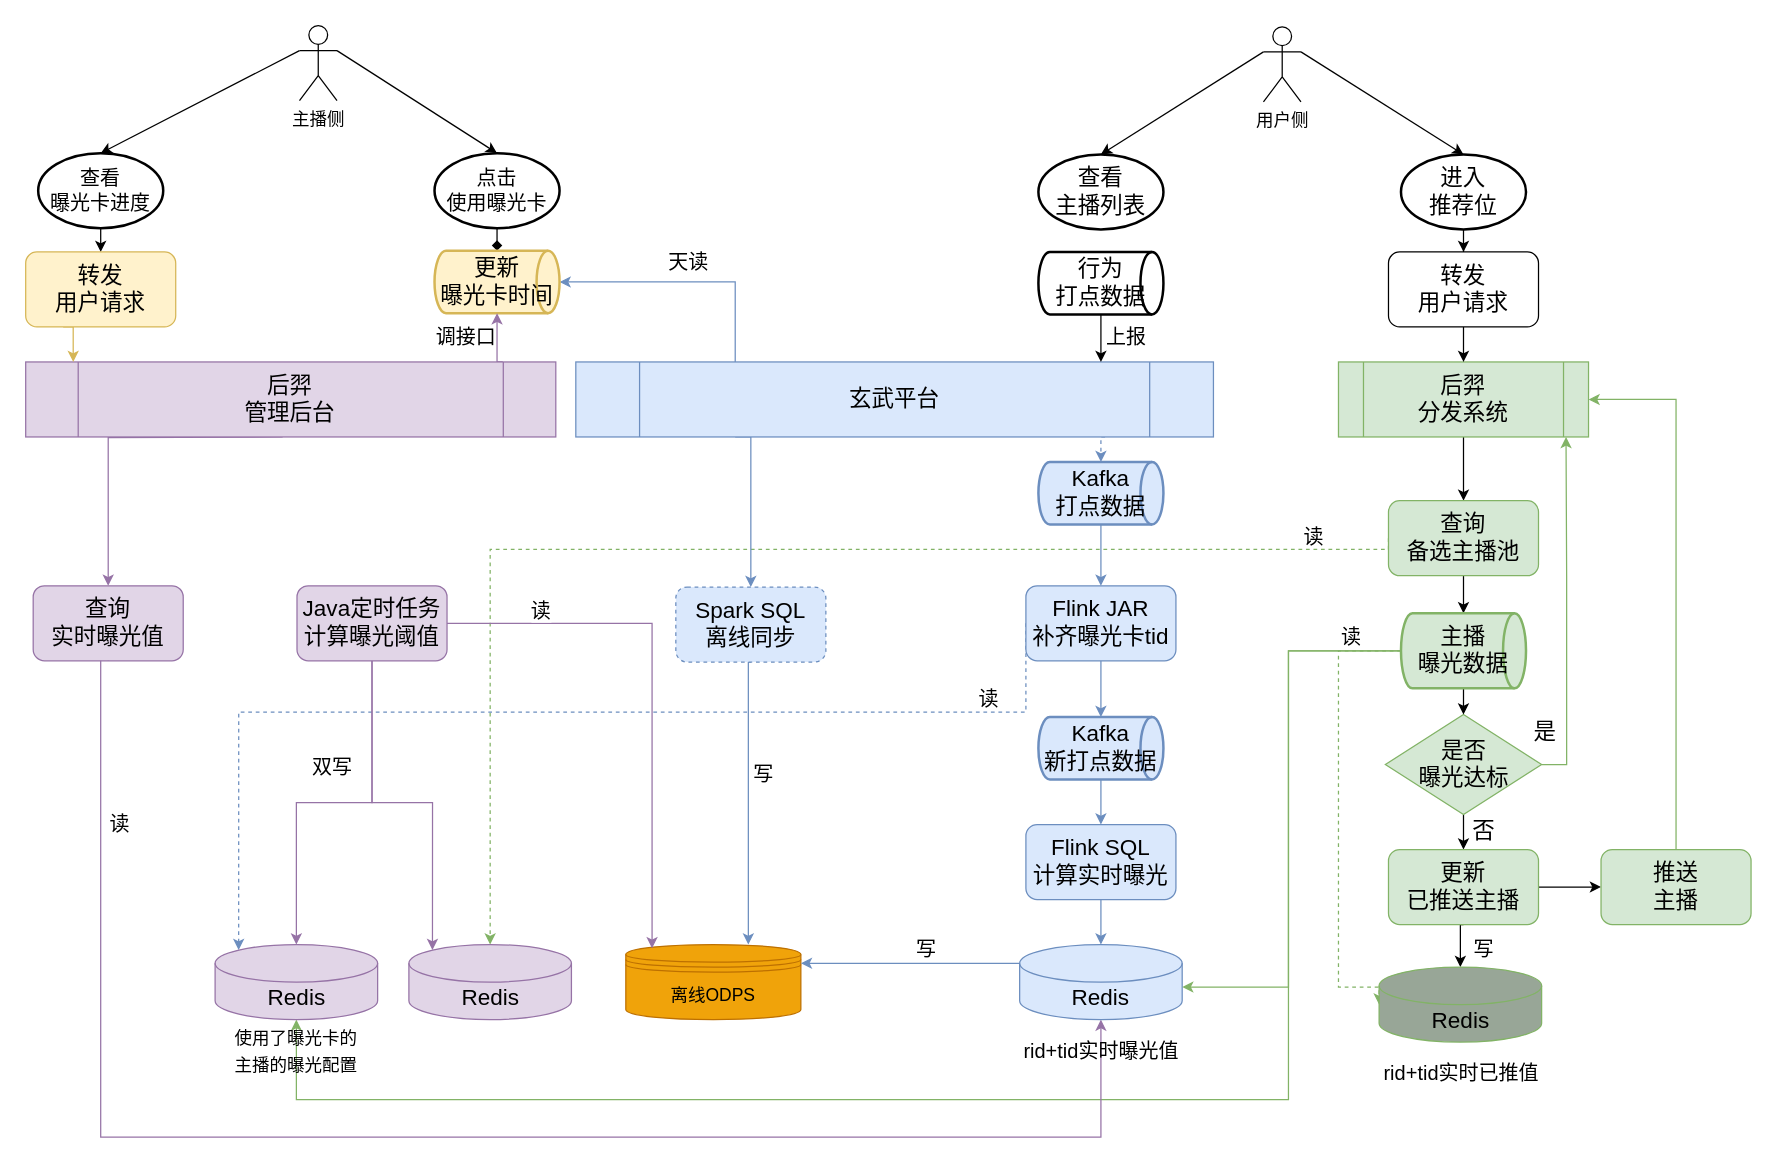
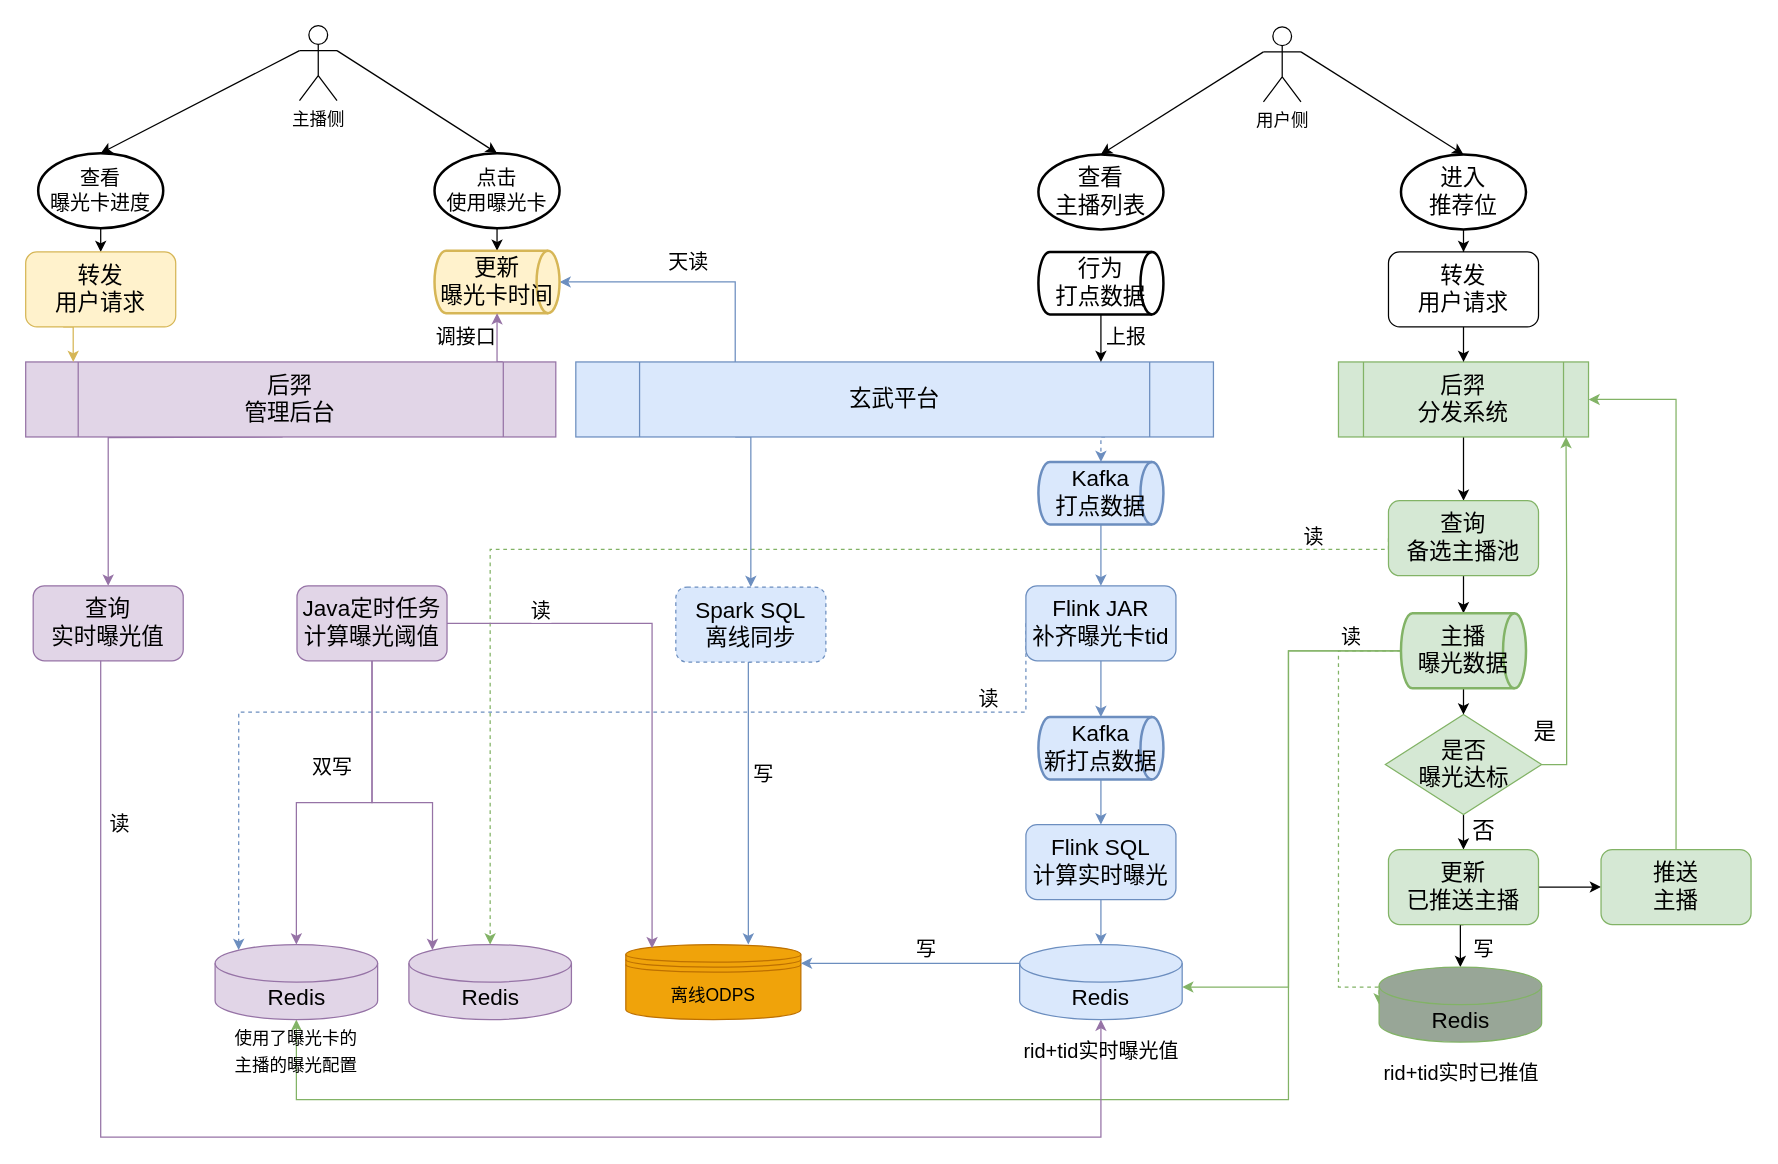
- <mxCell id="38" style="edgeStyle=orthogonalEdgeStyle;rounded=0;orthogonalLoop=1;jettySize=auto;html=1;exitX=0.5;exitY=1;exitDx=0;exitDy=0;exitPerimeter=0;fontSize=16;endArrow=diamond;" edge="1" parent="1" source="39" target="53"><mxGeometry relative="1" as="geometry" /></mxCell>
+ <mxCell id="38" style="edgeStyle=orthogonalEdgeStyle;rounded=0;orthogonalLoop=1;jettySize=auto;html=1;exitX=0.5;exitY=1;exitDx=0;exitDy=0;exitPerimeter=0;fontSize=16;" edge="1" parent="1" source="39" target="53"><mxGeometry relative="1" as="geometry" /></mxCell>
